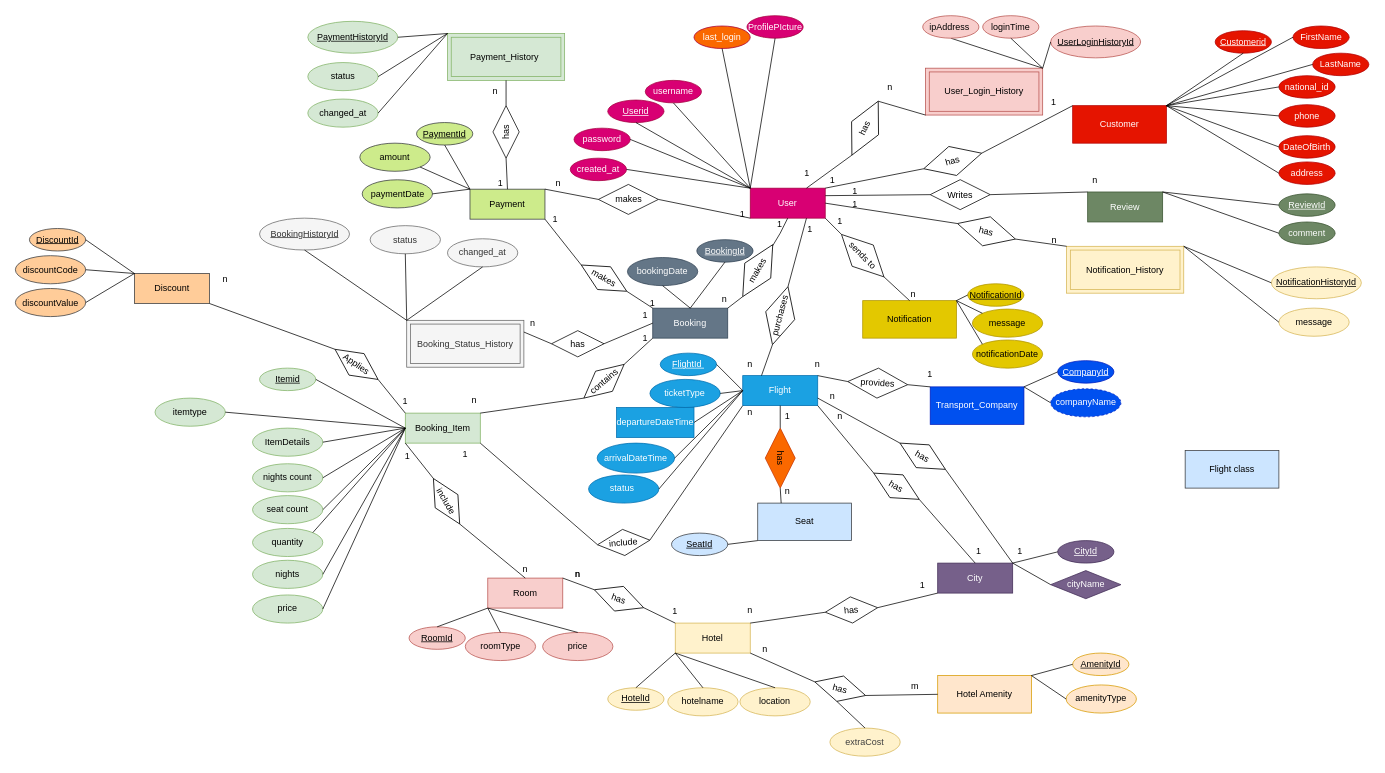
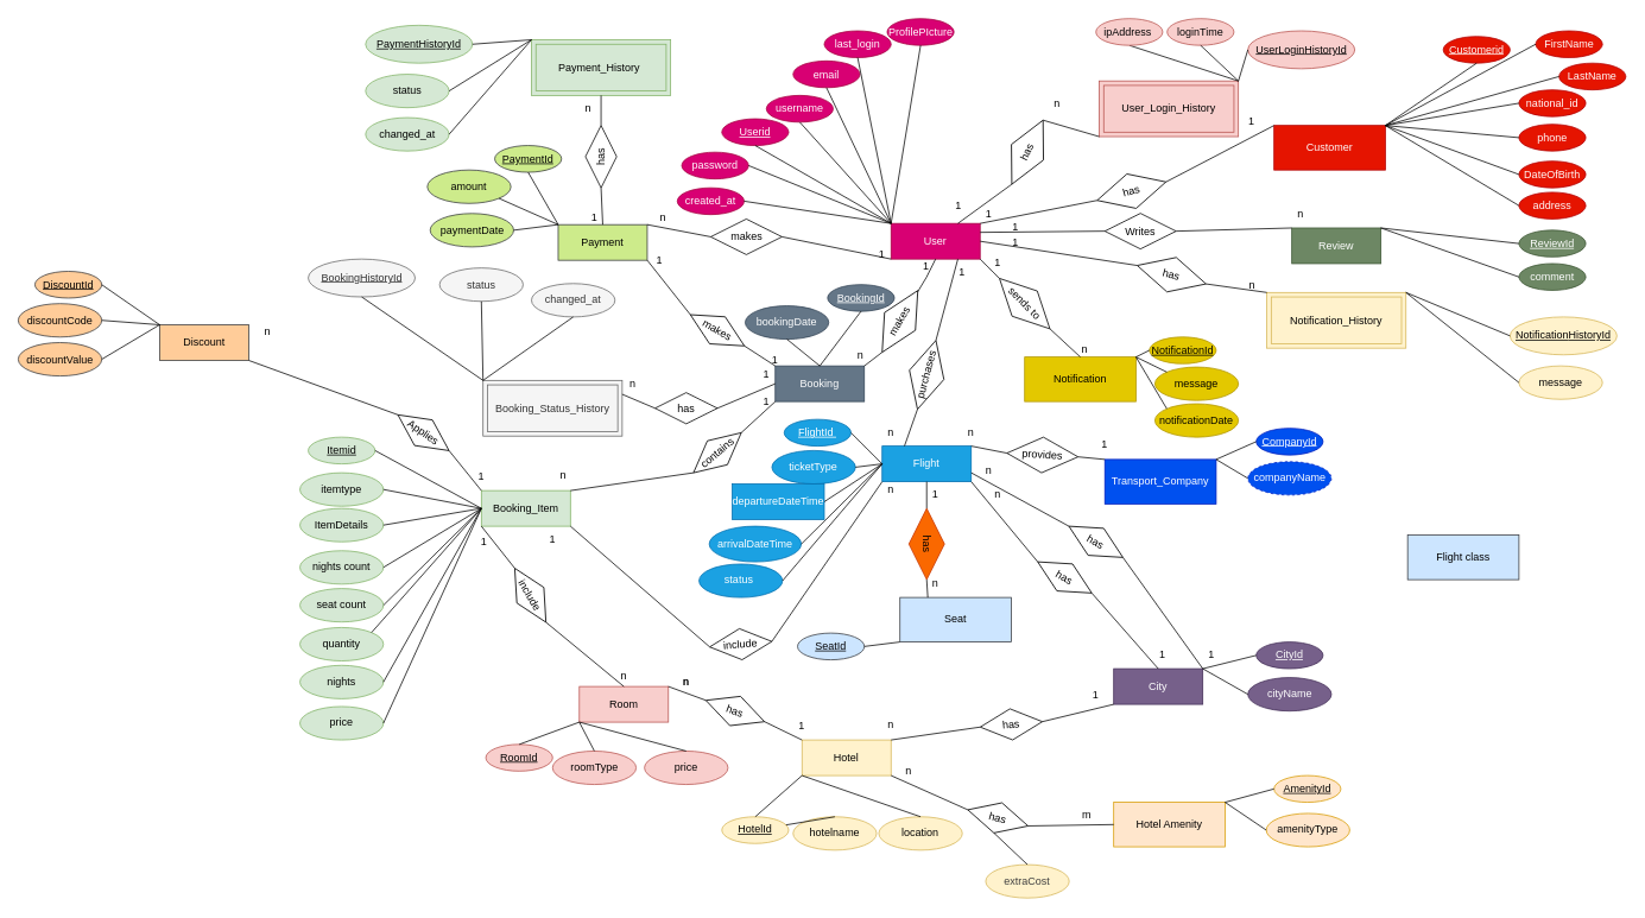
- <mxCell id="118" value="last_login" style="ellipse;whiteSpace=wrap;html=1;align=center;fillColor=#fa6800;fontColor=#ffffff;strokeColor=#A50040;" parent="1" vertex="1"><mxGeometry x="925" y="33.75" width="75" height="30" as="geometry" /></mxCell>
+ <mxCell id="118" value="last_login" style="ellipse;whiteSpace=wrap;html=1;align=center;fillColor=#d80073;fontColor=#ffffff;strokeColor=#A50040;" parent="1" vertex="1"><mxGeometry x="925" y="33.75" width="75" height="30" as="geometry" /></mxCell>
+ <mxCell id="112" value="email" style="ellipse;whiteSpace=wrap;html=1;align=center;fillColor=#d80073;fontColor=#ffffff;strokeColor=#A50040;" parent="1" vertex="1"><mxGeometry x="890" y="67.5" width="75" height="30" as="geometry" /></mxCell>
+ <mxCell id="113" value="" style="endArrow=none;html=1;rounded=0;entryX=0.5;entryY=1;entryDx=0;entryDy=0;exitX=0;exitY=0;exitDx=0;exitDy=0;" parent="1" source="2" target="112" edge="1"><mxGeometry relative="1" as="geometry"><mxPoint x="1010" y="260" as="sourcePoint" /><mxPoint x="1010" y="200" as="targetPoint" /><Array as="points" /></mxGeometry></mxCell>
- <mxCell id="162" value="itemtype" style="ellipse;whiteSpace=wrap;html=1;align=center;fillColor=#d5e8d4;strokeColor=#82b366;" parent="1" vertex="1"><mxGeometry x="206.25" y="530" width="93.75" height="37.5" as="geometry" /></mxCell>
+ <mxCell id="162" value="itemtype" style="ellipse;whiteSpace=wrap;html=1;align=center;fillColor=#d5e8d4;strokeColor=#82b366;" parent="1" vertex="1"><mxGeometry x="336.25" y="530" width="93.75" height="37.5" as="geometry" /></mxCell>
- <mxCell id="142" value="cityName" style="rhombus;whiteSpace=wrap;html=1;align=center;fillColor=#76608a;fontColor=#ffffff;strokeColor=#432D57;" parent="1" vertex="1"><mxGeometry x="1400.64" y="760" width="93.75" height="37.5" as="geometry" /></mxCell>
+ <mxCell id="142" value="cityName" style="ellipse;whiteSpace=wrap;html=1;align=center;fillColor=#76608a;fontColor=#ffffff;strokeColor=#432D57;" parent="1" vertex="1"><mxGeometry x="1400.64" y="760" width="93.75" height="37.5" as="geometry" /></mxCell>
- <mxCell id="151" value="" style="endArrow=none;html=1;rounded=0;entryX=0;entryY=1;entryDx=0;entryDy=0;exitX=0.5;exitY=0;exitDx=0;exitDy=0;" parent="1" source="150" target="4" edge="1"><mxGeometry relative="1" as="geometry"><mxPoint x="858" y="926" as="sourcePoint" /><mxPoint x="910" y="880" as="targetPoint" /></mxGeometry></mxCell>
+ <mxCell id="151" value="" style="endArrow=none;html=1;rounded=0;exitX=0.5;exitY=0;exitDx=0;exitDy=0;" parent="1" source="150" target="148" edge="1"><mxGeometry relative="1" as="geometry"><mxPoint x="858" y="926" as="sourcePoint" /><mxPoint x="910" y="880" as="targetPoint" /></mxGeometry></mxCell>
